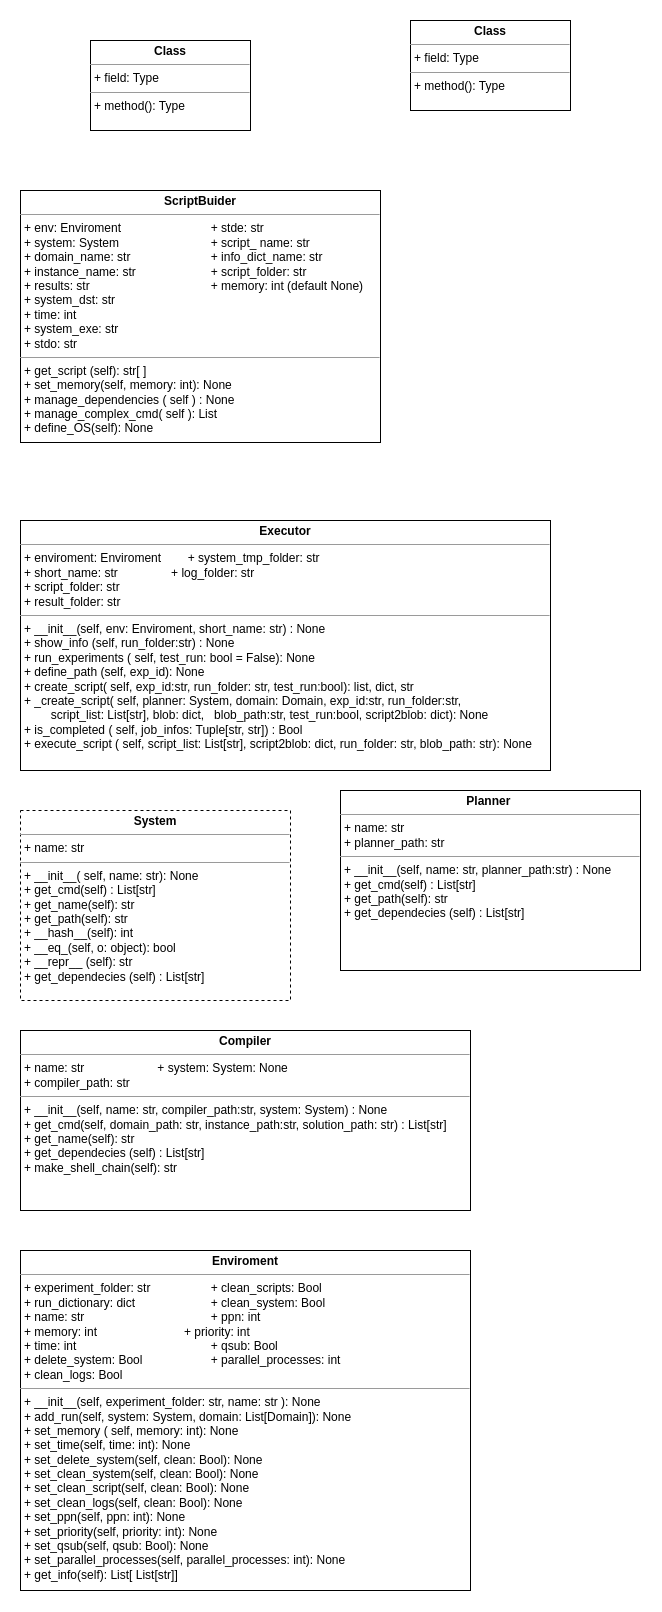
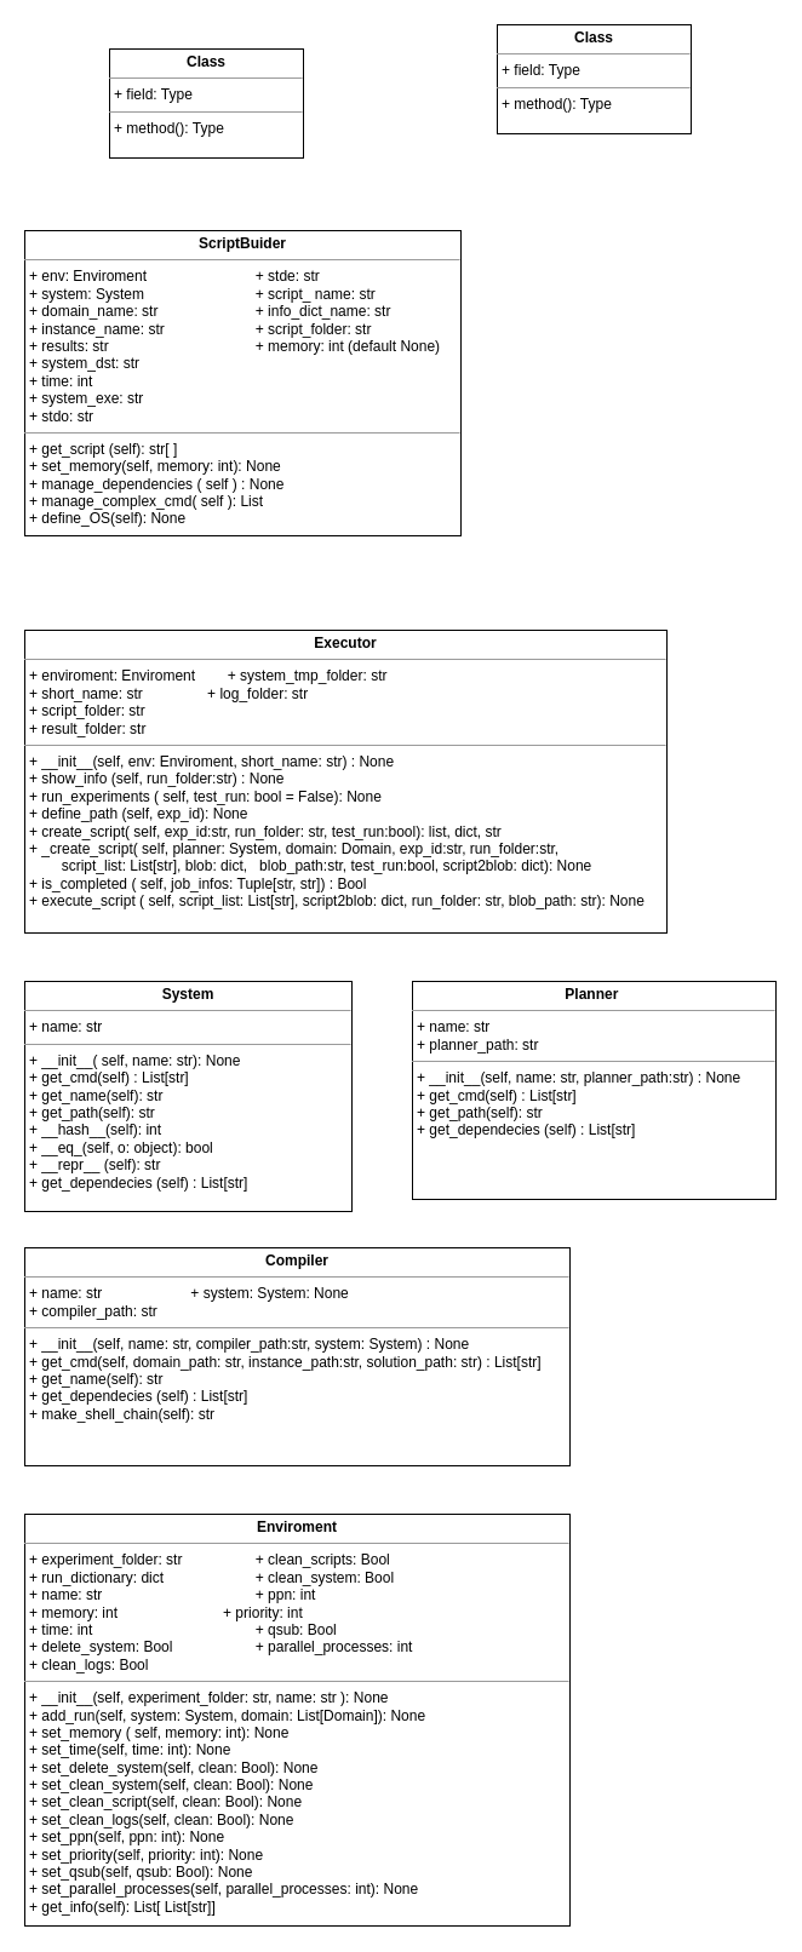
- <mxCell id="5" value="&lt;p style=&quot;margin:0px;margin-top:4px;text-align:center;&quot;&gt;&lt;b&gt;Planner&amp;nbsp;&lt;/b&gt;&lt;/p&gt;&lt;hr size=&quot;1&quot;&gt;&lt;p style=&quot;margin:0px;margin-left:4px;&quot;&gt;+ name: str&lt;/p&gt;&lt;p style=&quot;margin:0px;margin-left:4px;&quot;&gt;+ planner_path: str&lt;/p&gt;&lt;hr size=&quot;1&quot;&gt;&lt;p style=&quot;margin:0px;margin-left:4px;&quot;&gt;+ __init__(self, name: str, planner_path:str) : None&lt;/p&gt;&lt;p style=&quot;border-color: var(--border-color); margin: 0px 0px 0px 4px;&quot;&gt;+ get_cmd(self) : List[str]&lt;/p&gt;&lt;p style=&quot;border-color: var(--border-color); margin: 0px 0px 0px 4px;&quot;&gt;+ get_path(self): str&lt;/p&gt;&lt;p style=&quot;border-color: var(--border-color); margin: 0px 0px 0px 4px;&quot;&gt;+ get_dependecies (self) : List[str]&lt;/p&gt;" style="verticalAlign=top;align=left;overflow=fill;fontSize=12;fontFamily=Helvetica;html=1;whiteSpace=wrap;" vertex="1" parent="1"><mxGeometry x="340" y="790" width="300" height="180" as="geometry" /></mxCell>
+ <mxCell id="5" value="&lt;p style=&quot;margin:0px;margin-top:4px;text-align:center;&quot;&gt;&lt;b&gt;Planner&amp;nbsp;&lt;/b&gt;&lt;/p&gt;&lt;hr size=&quot;1&quot;&gt;&lt;p style=&quot;margin:0px;margin-left:4px;&quot;&gt;+ name: str&lt;/p&gt;&lt;p style=&quot;margin:0px;margin-left:4px;&quot;&gt;+ planner_path: str&lt;/p&gt;&lt;hr size=&quot;1&quot;&gt;&lt;p style=&quot;margin:0px;margin-left:4px;&quot;&gt;+ __init__(self, name: str, planner_path:str) : None&lt;/p&gt;&lt;p style=&quot;border-color: var(--border-color); margin: 0px 0px 0px 4px;&quot;&gt;+ get_cmd(self) : List[str]&lt;/p&gt;&lt;p style=&quot;border-color: var(--border-color); margin: 0px 0px 0px 4px;&quot;&gt;+ get_path(self): str&lt;/p&gt;&lt;p style=&quot;border-color: var(--border-color); margin: 0px 0px 0px 4px;&quot;&gt;+ get_dependecies (self) : List[str]&lt;/p&gt;" style="verticalAlign=top;align=left;overflow=fill;fontSize=12;fontFamily=Helvetica;html=1;whiteSpace=wrap;" vertex="1" parent="1"><mxGeometry x="340" y="810" width="300" height="180" as="geometry" /></mxCell>
- <mxCell id="4" value="&lt;p style=&quot;margin:0px;margin-top:4px;text-align:center;&quot;&gt;&lt;b&gt;System&lt;/b&gt;&lt;/p&gt;&lt;hr size=&quot;1&quot;&gt;&lt;p style=&quot;margin:0px;margin-left:4px;&quot;&gt;+ name: str&lt;/p&gt;&lt;hr size=&quot;1&quot;&gt;&lt;p style=&quot;margin:0px;margin-left:4px;&quot;&gt;+ __init__( self, name: str): None&lt;/p&gt;&lt;p style=&quot;margin:0px;margin-left:4px;&quot;&gt;+ get_cmd(self) : List[str]&lt;/p&gt;&lt;p style=&quot;margin:0px;margin-left:4px;&quot;&gt;+ get_name(self): str&lt;/p&gt;&lt;p style=&quot;margin:0px;margin-left:4px;&quot;&gt;+ get_path(self): str&lt;/p&gt;&lt;p style=&quot;margin:0px;margin-left:4px;&quot;&gt;+ __hash__(self): int&lt;/p&gt;&lt;p style=&quot;margin:0px;margin-left:4px;&quot;&gt;+ __eq_(self, o: object): bool&lt;/p&gt;&lt;p style=&quot;margin:0px;margin-left:4px;&quot;&gt;+ __repr__ (self): str&lt;/p&gt;&lt;p style=&quot;margin:0px;margin-left:4px;&quot;&gt;+ get_dependecies (self) : List[str]&lt;/p&gt;" style="verticalAlign=top;align=left;overflow=fill;fontSize=12;fontFamily=Helvetica;html=1;whiteSpace=wrap;dashed=1;" vertex="1" parent="1"><mxGeometry x="20" y="810" width="270" height="190" as="geometry" /></mxCell>
+ <mxCell id="4" value="&lt;p style=&quot;margin:0px;margin-top:4px;text-align:center;&quot;&gt;&lt;b&gt;System&lt;/b&gt;&lt;/p&gt;&lt;hr size=&quot;1&quot;&gt;&lt;p style=&quot;margin:0px;margin-left:4px;&quot;&gt;+ name: str&lt;/p&gt;&lt;hr size=&quot;1&quot;&gt;&lt;p style=&quot;margin:0px;margin-left:4px;&quot;&gt;+ __init__( self, name: str): None&lt;/p&gt;&lt;p style=&quot;margin:0px;margin-left:4px;&quot;&gt;+ get_cmd(self) : List[str]&lt;/p&gt;&lt;p style=&quot;margin:0px;margin-left:4px;&quot;&gt;+ get_name(self): str&lt;/p&gt;&lt;p style=&quot;margin:0px;margin-left:4px;&quot;&gt;+ get_path(self): str&lt;/p&gt;&lt;p style=&quot;margin:0px;margin-left:4px;&quot;&gt;+ __hash__(self): int&lt;/p&gt;&lt;p style=&quot;margin:0px;margin-left:4px;&quot;&gt;+ __eq_(self, o: object): bool&lt;/p&gt;&lt;p style=&quot;margin:0px;margin-left:4px;&quot;&gt;+ __repr__ (self): str&lt;/p&gt;&lt;p style=&quot;margin:0px;margin-left:4px;&quot;&gt;+ get_dependecies (self) : List[str]&lt;/p&gt;" style="verticalAlign=top;align=left;overflow=fill;fontSize=12;fontFamily=Helvetica;html=1;whiteSpace=wrap;" vertex="1" parent="1"><mxGeometry x="20" y="810" width="270" height="190" as="geometry" /></mxCell>
